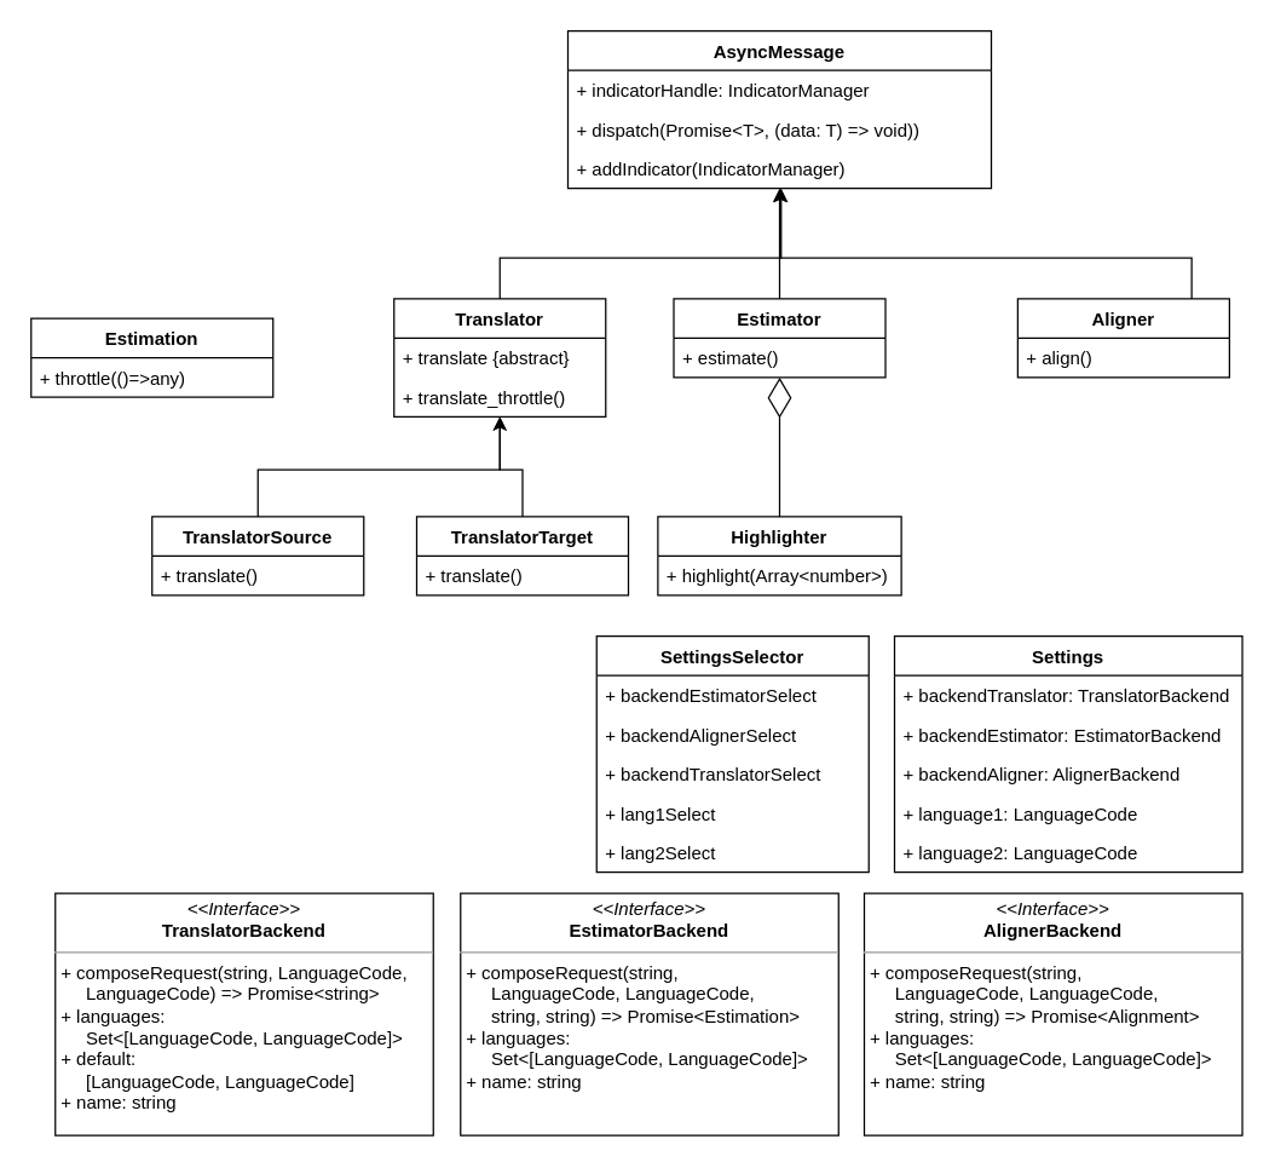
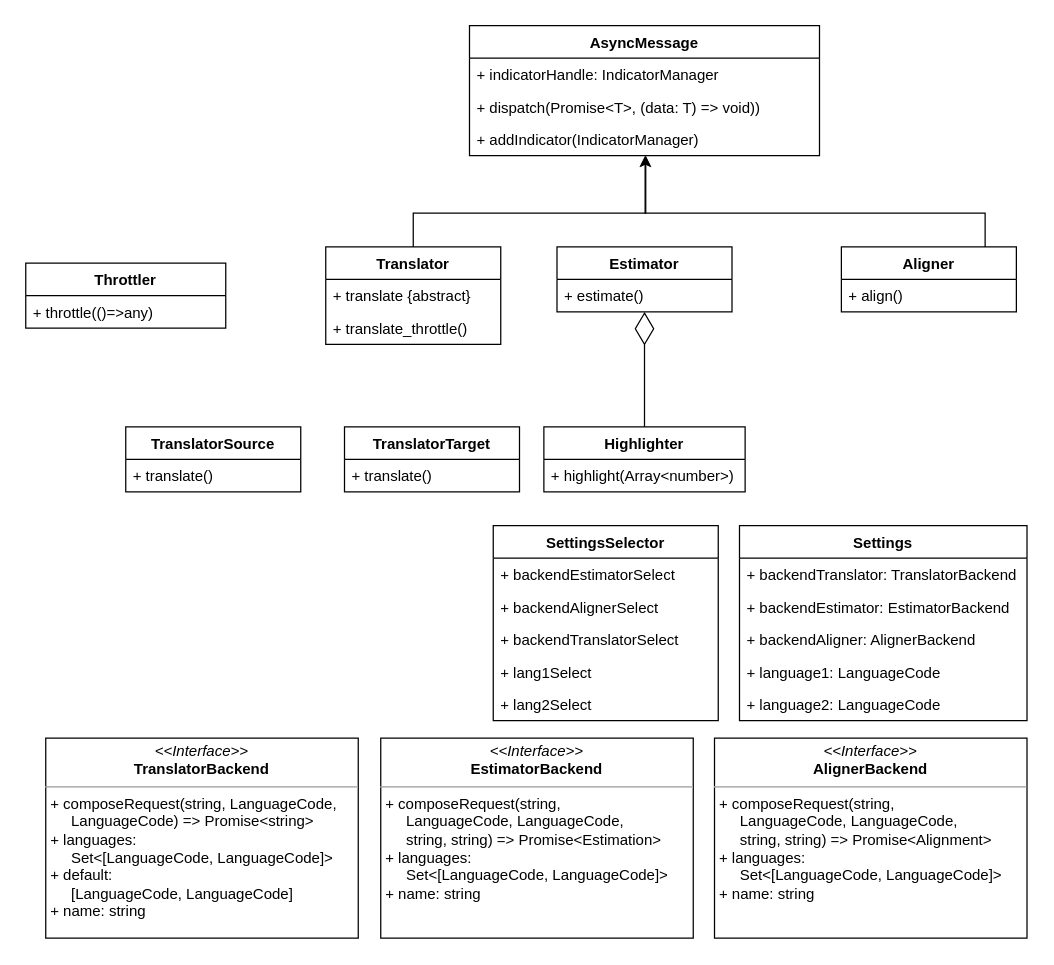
- <mxCell id="9" style="edgeStyle=orthogonalEdgeStyle;rounded=0;orthogonalLoop=1;jettySize=auto;html=1;" parent="1" source="10" target="2" edge="1"><mxGeometry relative="1" as="geometry"><Array as="points"><mxPoint x="515" y="150" /><mxPoint x="515" y="150" /></Array></mxGeometry></mxCell>
- <mxCell id="22" value="Estimation" style="swimlane;fontStyle=1;childLayout=stackLayout;horizontal=1;startSize=26;fillColor=none;horizontalStack=0;resizeParent=1;resizeParentMax=0;resizeLast=0;collapsible=1;marginBottom=0;" parent="1" vertex="1"><mxGeometry x="20" y="210" width="160" height="52" as="geometry" /></mxCell>
+ <mxCell id="22" value="Throttler" style="swimlane;fontStyle=1;childLayout=stackLayout;horizontal=1;startSize=26;fillColor=none;horizontalStack=0;resizeParent=1;resizeParentMax=0;resizeLast=0;collapsible=1;marginBottom=0;" parent="1" vertex="1"><mxGeometry x="20" y="210" width="160" height="52" as="geometry" /></mxCell>
- <mxCell id="24" style="edgeStyle=orthogonalEdgeStyle;rounded=0;orthogonalLoop=1;jettySize=auto;html=1;" parent="1" source="25" target="13" edge="1"><mxGeometry relative="1" as="geometry"><Array as="points"><mxPoint x="170" y="310" /><mxPoint x="330" y="310" /></Array></mxGeometry></mxCell>
- <mxCell id="27" style="edgeStyle=orthogonalEdgeStyle;rounded=0;orthogonalLoop=1;jettySize=auto;html=1;" parent="1" source="28" target="13" edge="1"><mxGeometry relative="1" as="geometry"><Array as="points"><mxPoint x="345" y="310" /><mxPoint x="330" y="310" /></Array></mxGeometry></mxCell>
